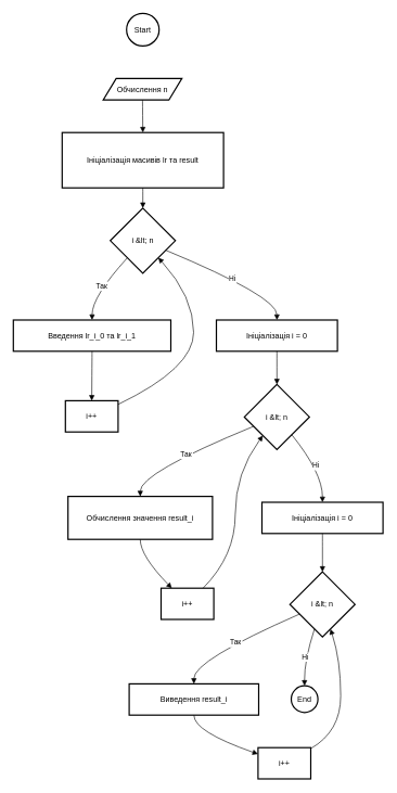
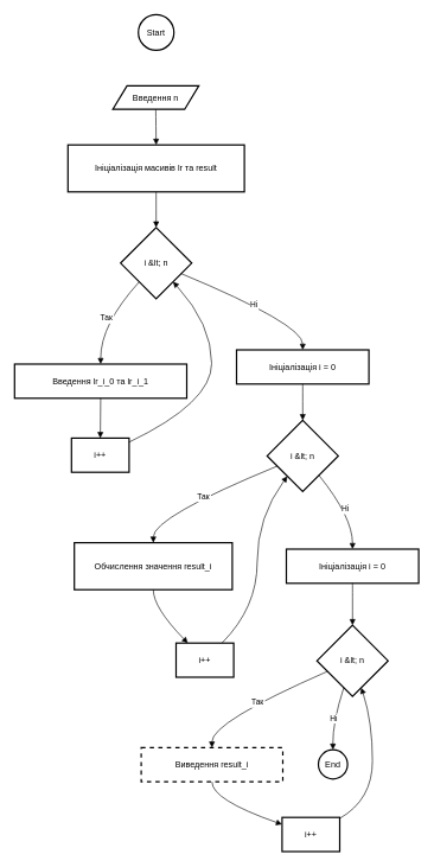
- <mxCell id="3" value="Обчислення n" style="shape=parallelogram;perimeter=parallelogramPerimeter;fixedSize=1;strokeWidth=2;whiteSpace=wrap;" vertex="1" parent="1"><mxGeometry x="158" y="120" width="121" height="33" as="geometry" /></mxCell>
+ <mxCell id="3" value="Введення n" style="shape=parallelogram;perimeter=parallelogramPerimeter;fixedSize=1;strokeWidth=2;whiteSpace=wrap;" vertex="1" parent="1"><mxGeometry x="158" y="120" width="121" height="33" as="geometry" /></mxCell>
- <mxCell id="4" value="Ініціалізація масивів lr та result" style="whiteSpace=wrap;strokeWidth=2;" vertex="1" parent="1"><mxGeometry x="95" y="203" width="248" height="85" as="geometry" /></mxCell>
+ <mxCell id="4" value="Ініціалізація масивів lr та result" style="whiteSpace=wrap;strokeWidth=2;" vertex="1" parent="1"><mxGeometry x="95" y="203" width="248" height="66" as="geometry" /></mxCell>
- <mxCell id="6" value="Введення lr_i_0 та lr_i_1" style="whiteSpace=wrap;strokeWidth=2;" vertex="1" parent="1"><mxGeometry x="20" y="491" width="242" height="48" as="geometry" /></mxCell>
+ <mxCell id="6" value="Введення lr_i_0 та lr_i_1" style="whiteSpace=wrap;strokeWidth=2;" vertex="1" parent="1"><mxGeometry x="20" y="511" width="242" height="48" as="geometry" /></mxCell>
- <mxCell id="14" value="Виведення result_i" style="whiteSpace=wrap;strokeWidth=2;" vertex="1" parent="1"><mxGeometry x="198" y="1050" width="199" height="48" as="geometry" /></mxCell>
+ <mxCell id="14" value="Виведення result_i" style="whiteSpace=wrap;strokeWidth=2;dashed=1;" vertex="1" parent="1"><mxGeometry x="198" y="1050" width="199" height="48" as="geometry" /></mxCell>
